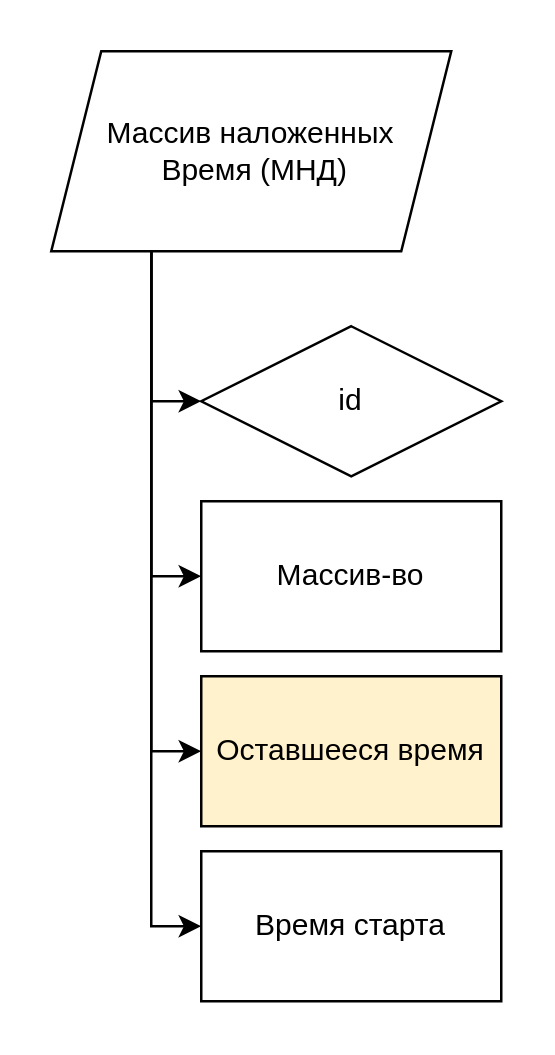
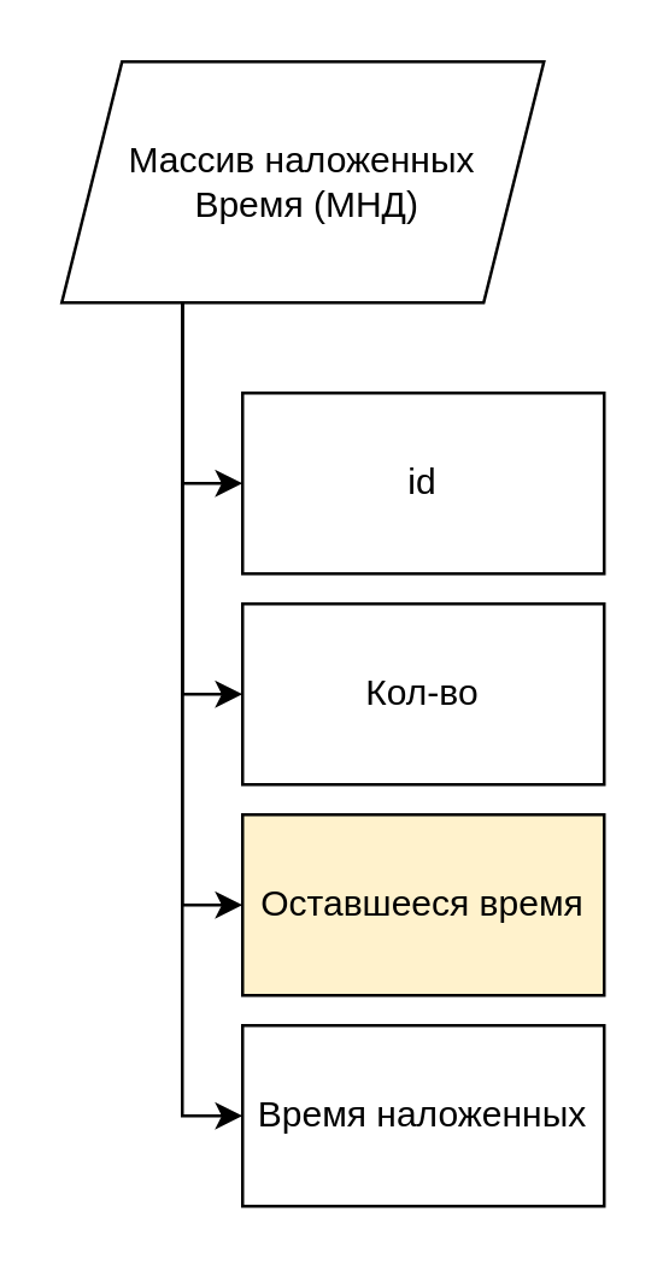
- <mxCell id="3" value="id" style="rhombus;whiteSpace=wrap;html=1;" vertex="1" parent="1"><mxGeometry x="80" y="130" width="120" height="60" as="geometry" /></mxCell>
+ <mxCell id="3" value="id" style="rounded=0;whiteSpace=wrap;html=1;" vertex="1" parent="1"><mxGeometry x="80" y="130" width="120" height="60" as="geometry" /></mxCell>
- <mxCell id="5" value="Массив-во" style="rounded=0;whiteSpace=wrap;html=1;" vertex="1" parent="1"><mxGeometry x="80" y="200" width="120" height="60" as="geometry" /></mxCell>
+ <mxCell id="5" value="Кол-во" style="rounded=0;whiteSpace=wrap;html=1;" vertex="1" parent="1"><mxGeometry x="80" y="200" width="120" height="60" as="geometry" /></mxCell>
- <mxCell id="9" value="Время старта" style="rounded=0;whiteSpace=wrap;html=1;" vertex="1" parent="1"><mxGeometry x="80" y="340" width="120" height="60" as="geometry" /></mxCell>
+ <mxCell id="9" value="Время наложенных" style="rounded=0;whiteSpace=wrap;html=1;" vertex="1" parent="1"><mxGeometry x="80" y="340" width="120" height="60" as="geometry" /></mxCell>
